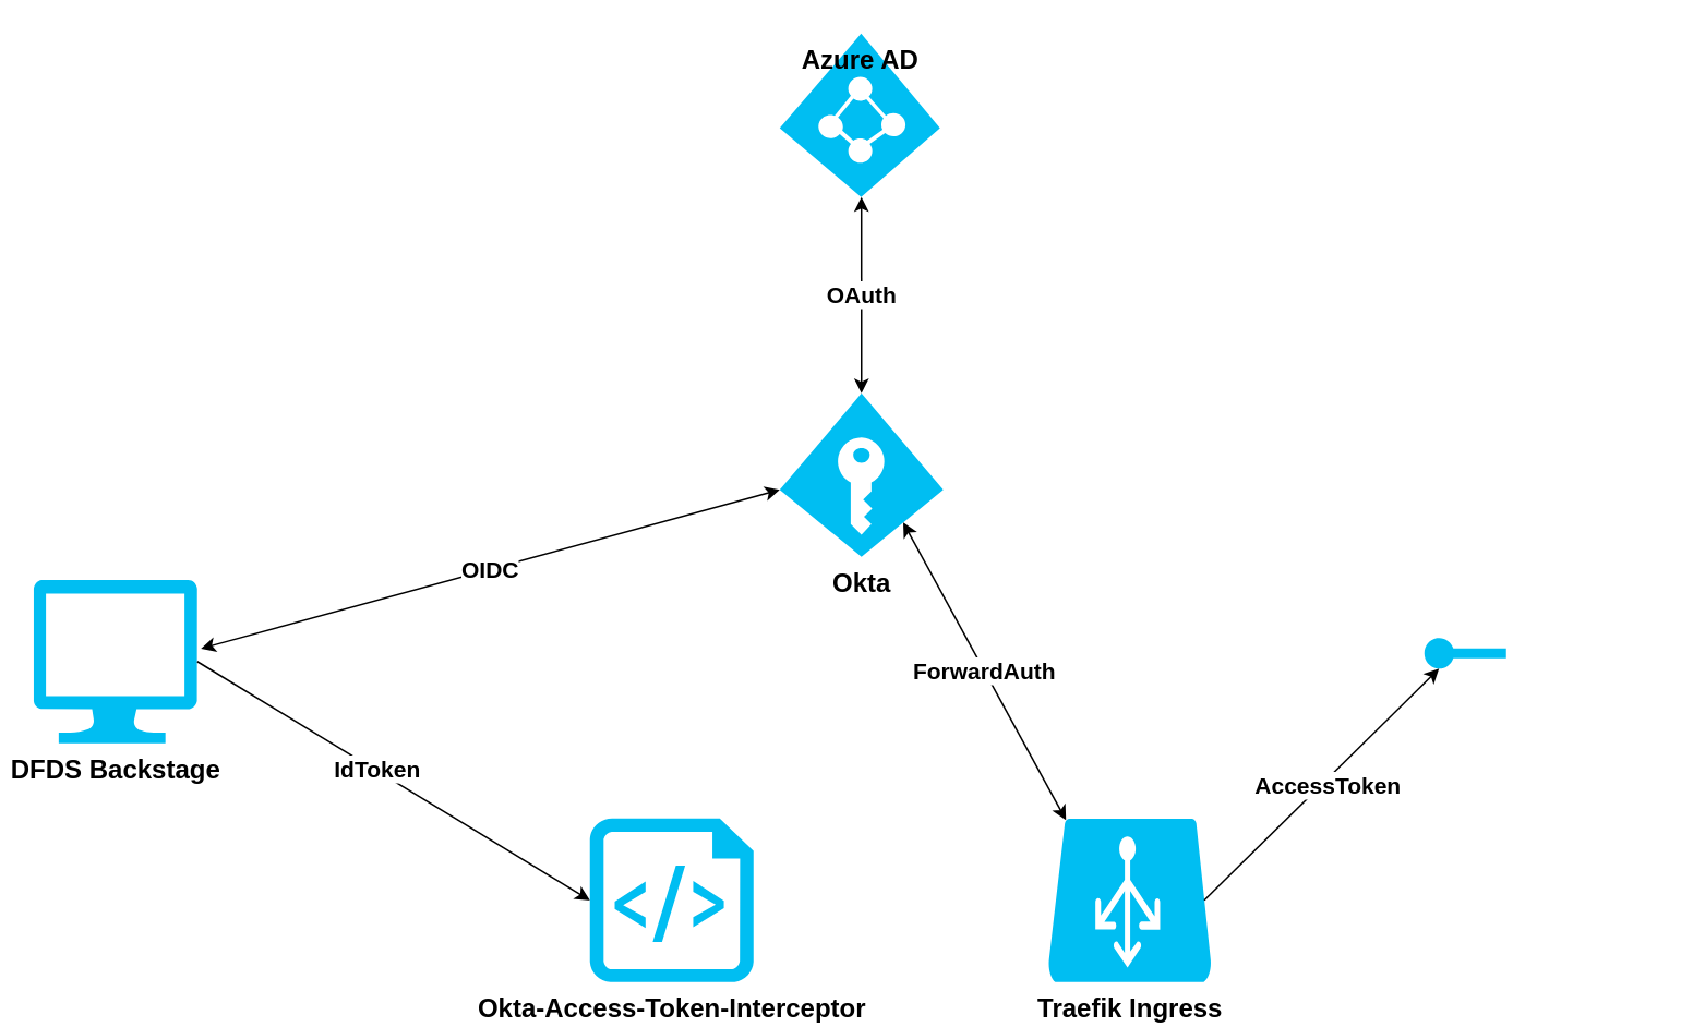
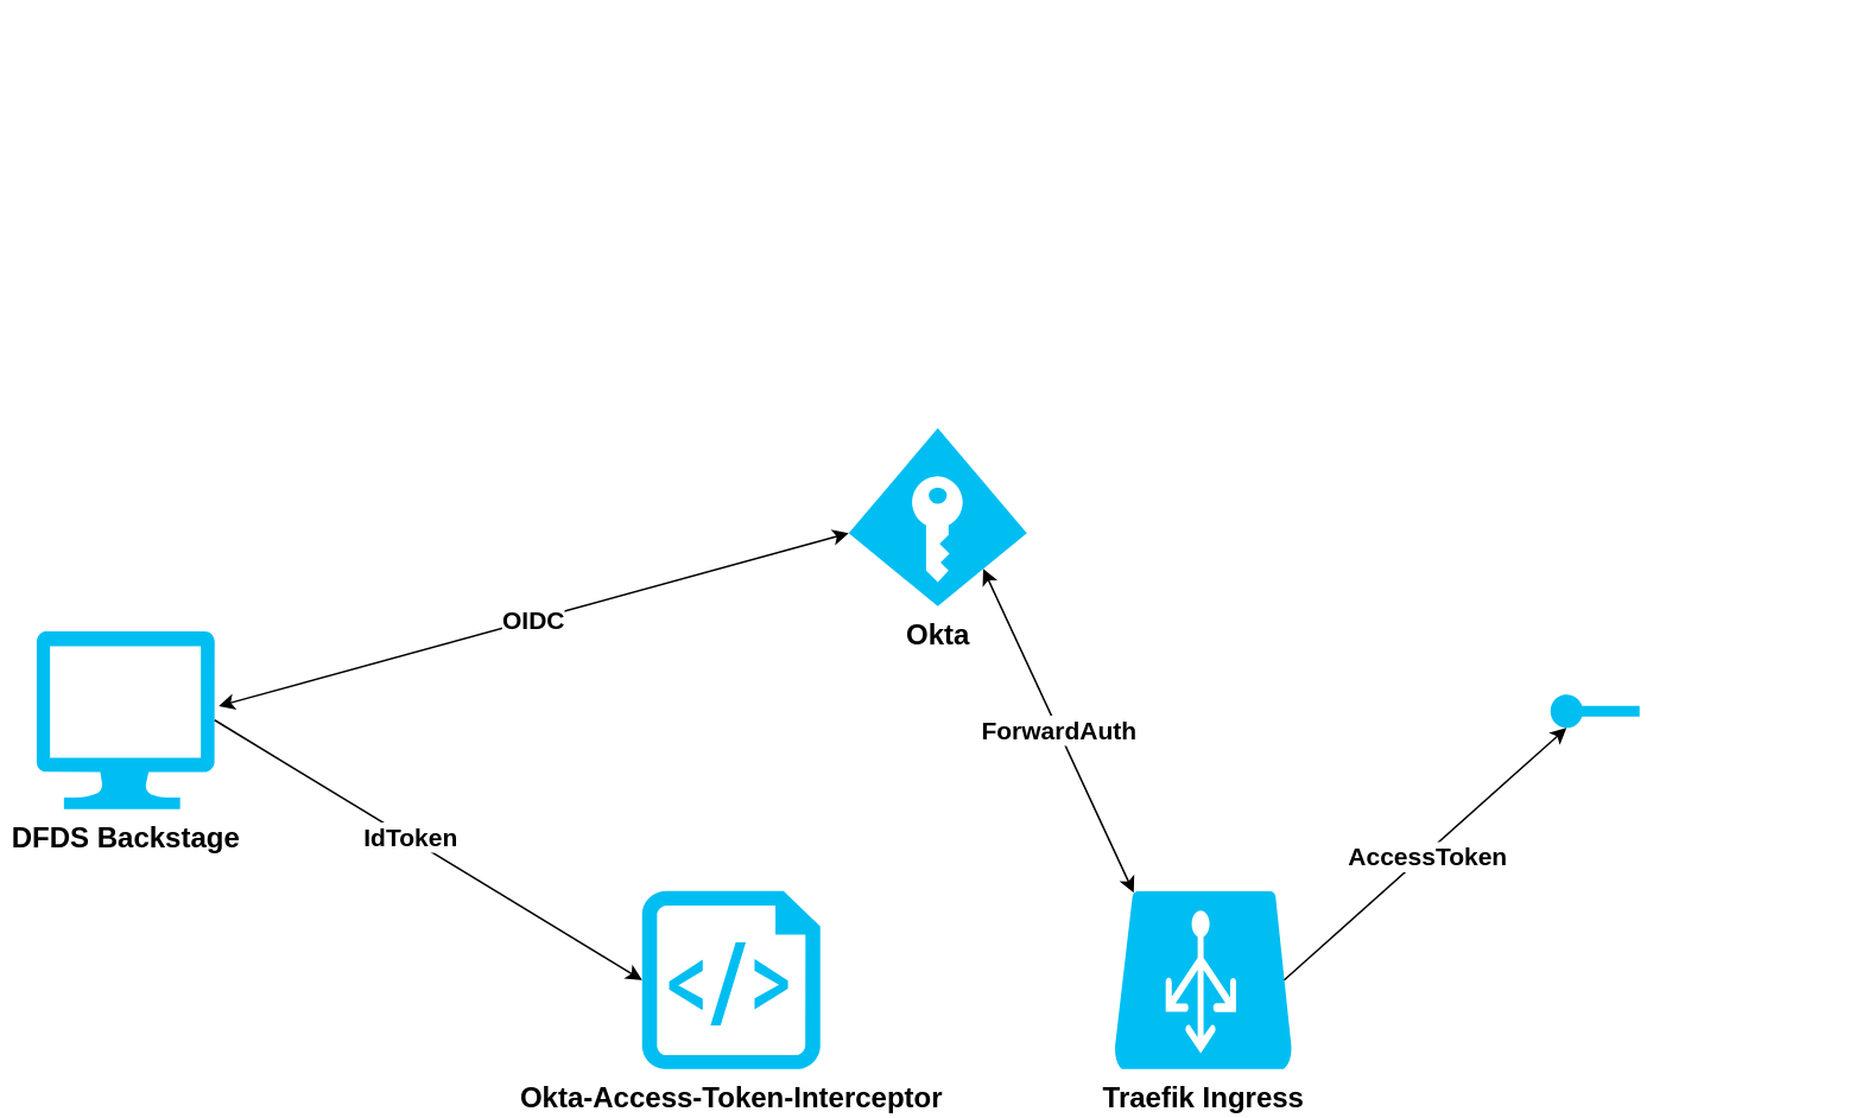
- <mxCell id="2" value="&lt;b&gt;&lt;font style=&quot;font-size: 16px&quot;&gt;Azure AD&lt;/font&gt;&lt;/b&gt;" style="verticalLabelPosition=center;html=1;verticalAlign=top;align=center;strokeColor=none;fillColor=#00BEF2;shape=mxgraph.azure.azure_active_directory;" parent="1" vertex="1"><mxGeometry x="476" y="20" width="98" height="100" as="geometry" /></mxCell>
- <mxCell id="7" value="&lt;b&gt;&lt;font style=&quot;font-size: 14px&quot;&gt;OAuth&lt;/font&gt;&lt;/b&gt;" style="endArrow=classic;startArrow=classic;html=1;entryX=0.51;entryY=1;entryDx=0;entryDy=0;entryPerimeter=0;exitX=0.5;exitY=0;exitDx=0;exitDy=0;exitPerimeter=0;" parent="1" source="3" target="2" edge="1"><mxGeometry width="50" height="50" relative="1" as="geometry"><mxPoint x="480" y="210" as="sourcePoint" /><mxPoint x="530" y="160" as="targetPoint" /></mxGeometry></mxCell>
- <mxCell id="10" value="&lt;b&gt;&lt;font style=&quot;font-size: 16px&quot;&gt;Traefik Ingress&lt;/font&gt;&lt;/b&gt;" style="verticalLabelPosition=bottom;html=1;verticalAlign=top;align=center;strokeColor=none;fillColor=#00BEF2;shape=mxgraph.azure.azure_load_balancer;" parent="1" vertex="1"><mxGeometry x="640" y="500" width="100" height="100" as="geometry" /></mxCell>
+ <mxCell id="10" value="&lt;b&gt;&lt;font style=&quot;font-size: 16px&quot;&gt;Traefik Ingress&lt;/font&gt;&lt;/b&gt;" style="verticalLabelPosition=bottom;html=1;verticalAlign=top;align=center;strokeColor=none;fillColor=#00BEF2;shape=mxgraph.azure.azure_load_balancer;" parent="1" vertex="1"><mxGeometry x="625" y="500" width="100" height="100" as="geometry" /></mxCell>
